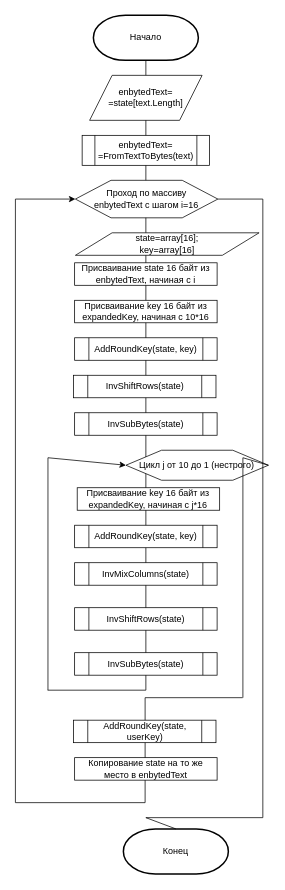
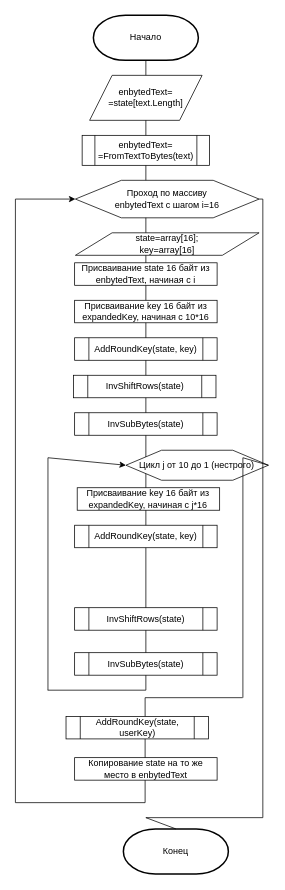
- <mxCell id="7" value="Проход по массиву &lt;br&gt;enbytedText с шагом i=16" style="shape=hexagon;perimeter=hexagonPerimeter2;whiteSpace=wrap;html=1;fontSize=12;" parent="1" vertex="1"><mxGeometry x="100" y="240" width="190" height="50" as="geometry" /></mxCell>
+ <mxCell id="7" value="Проход по массиву &lt;br&gt;enbytedText с шагом i=16" style="shape=hexagon;perimeter=hexagonPerimeter2;whiteSpace=wrap;html=1;fontSize=12;" parent="1" vertex="1"><mxGeometry x="100" y="240" width="245" height="50" as="geometry" /></mxCell>
- <mxCell id="13" value="InvMixColumns(state)" style="shape=process;whiteSpace=wrap;html=1;backgroundOutline=1;fontSize=12;" parent="1" vertex="1"><mxGeometry x="99" y="750" width="190" height="30" as="geometry" /></mxCell>
- <mxCell id="34" value="AddRoundKey(state, userKey)" style="shape=process;whiteSpace=wrap;html=1;backgroundOutline=1;fontSize=12;" parent="1" vertex="1"><mxGeometry x="97.5" y="960" width="190" height="30" as="geometry" /></mxCell>
+ <mxCell id="34" value="AddRoundKey(state, userKey)" style="shape=process;whiteSpace=wrap;html=1;backgroundOutline=1;fontSize=12;" parent="1" vertex="1"><mxGeometry x="87.5" y="955" width="190" height="30" as="geometry" /></mxCell>
